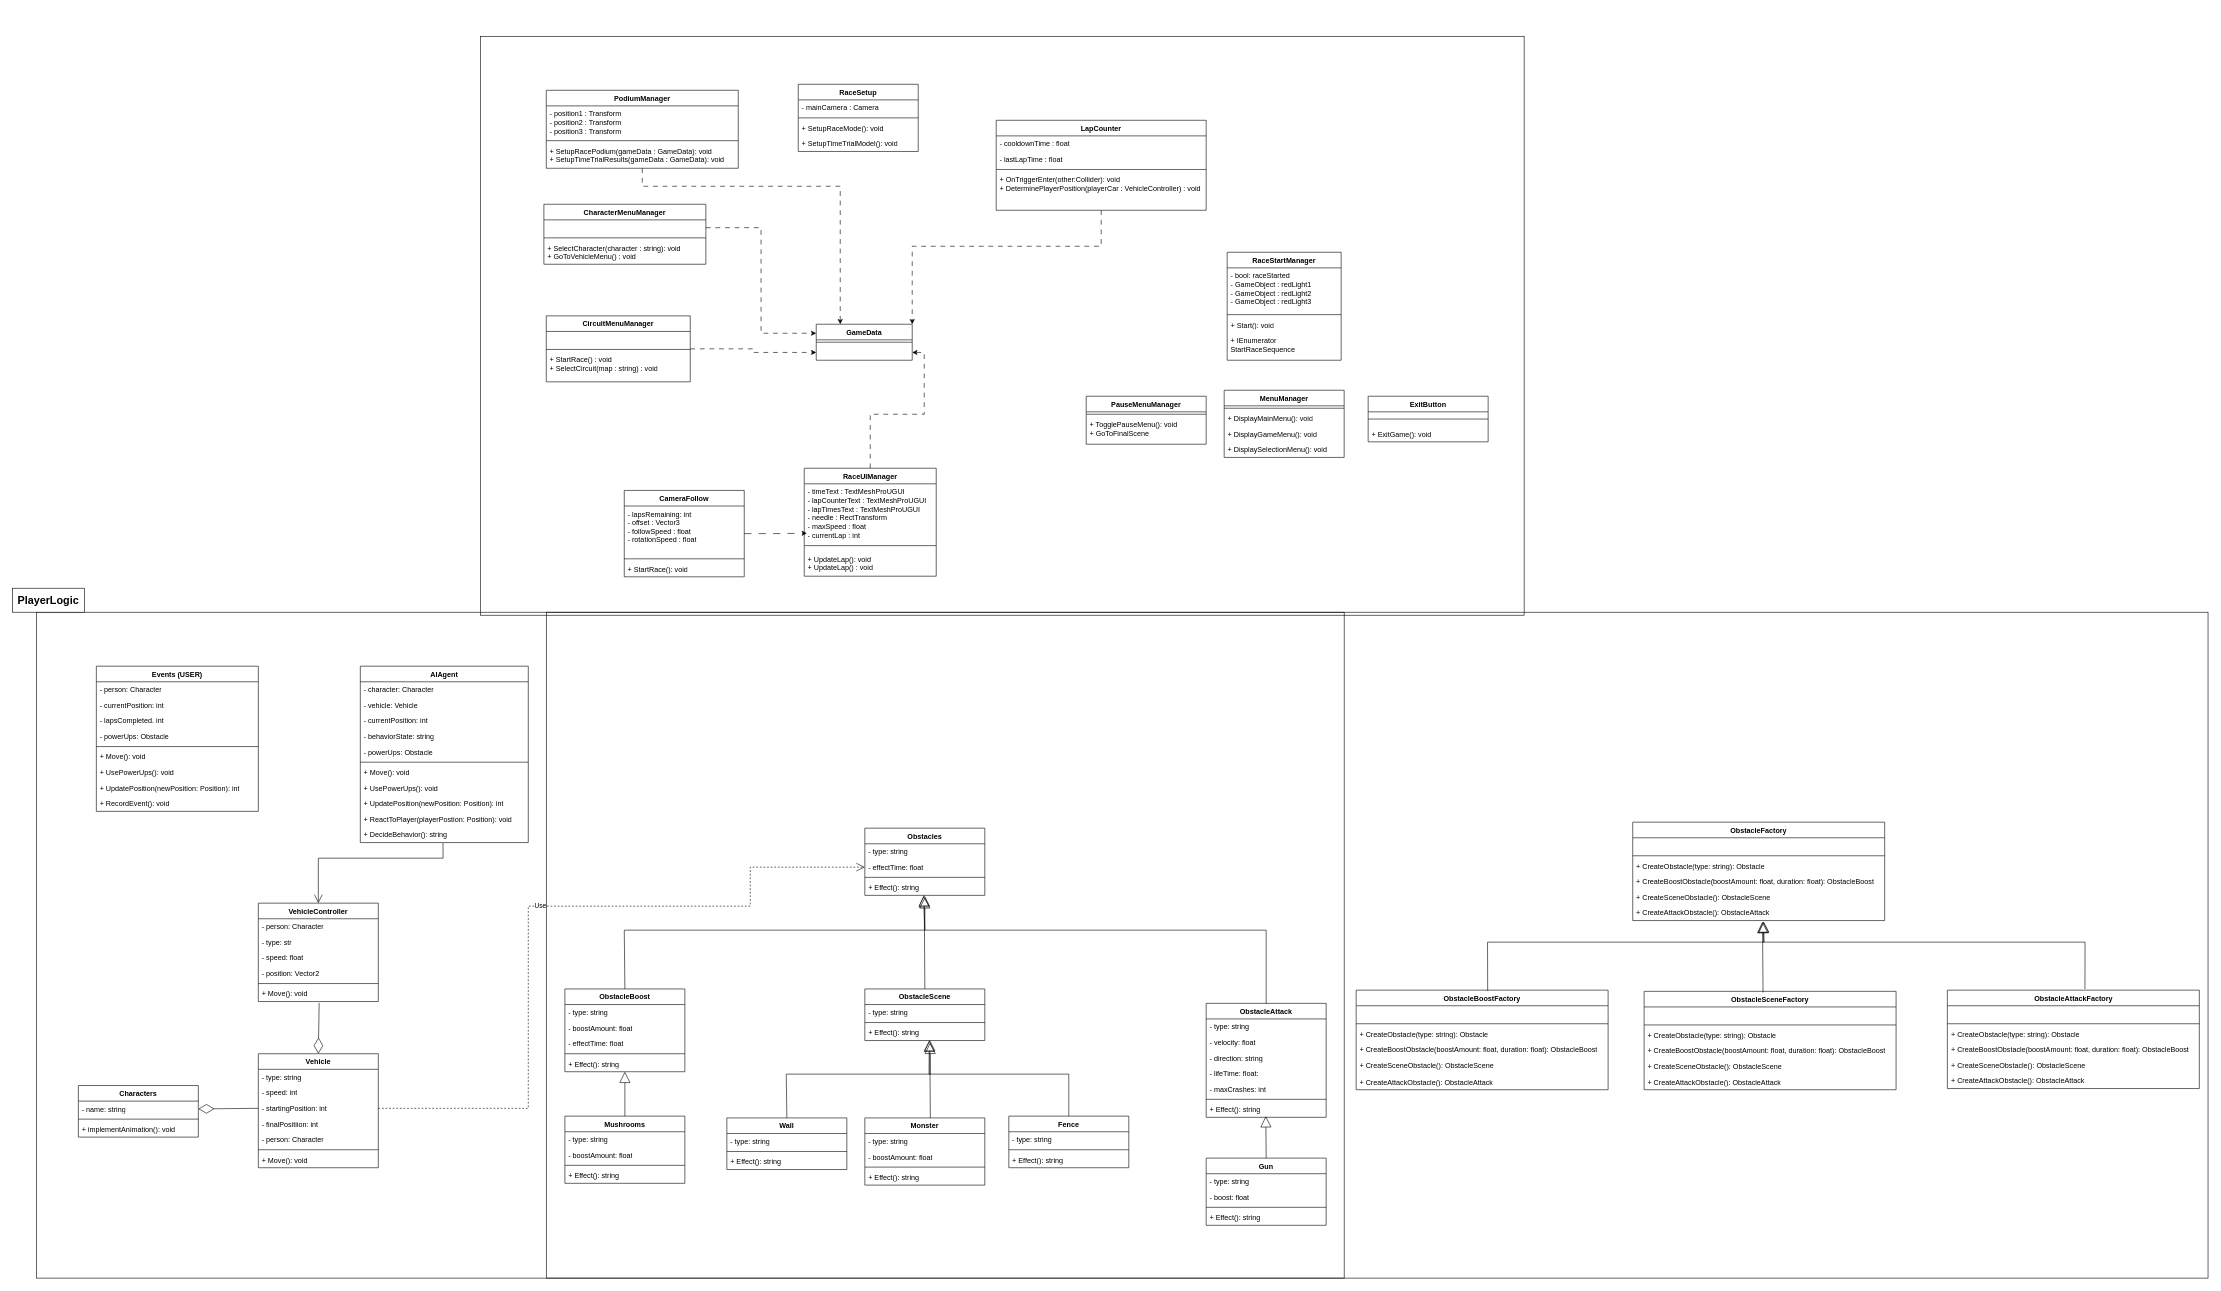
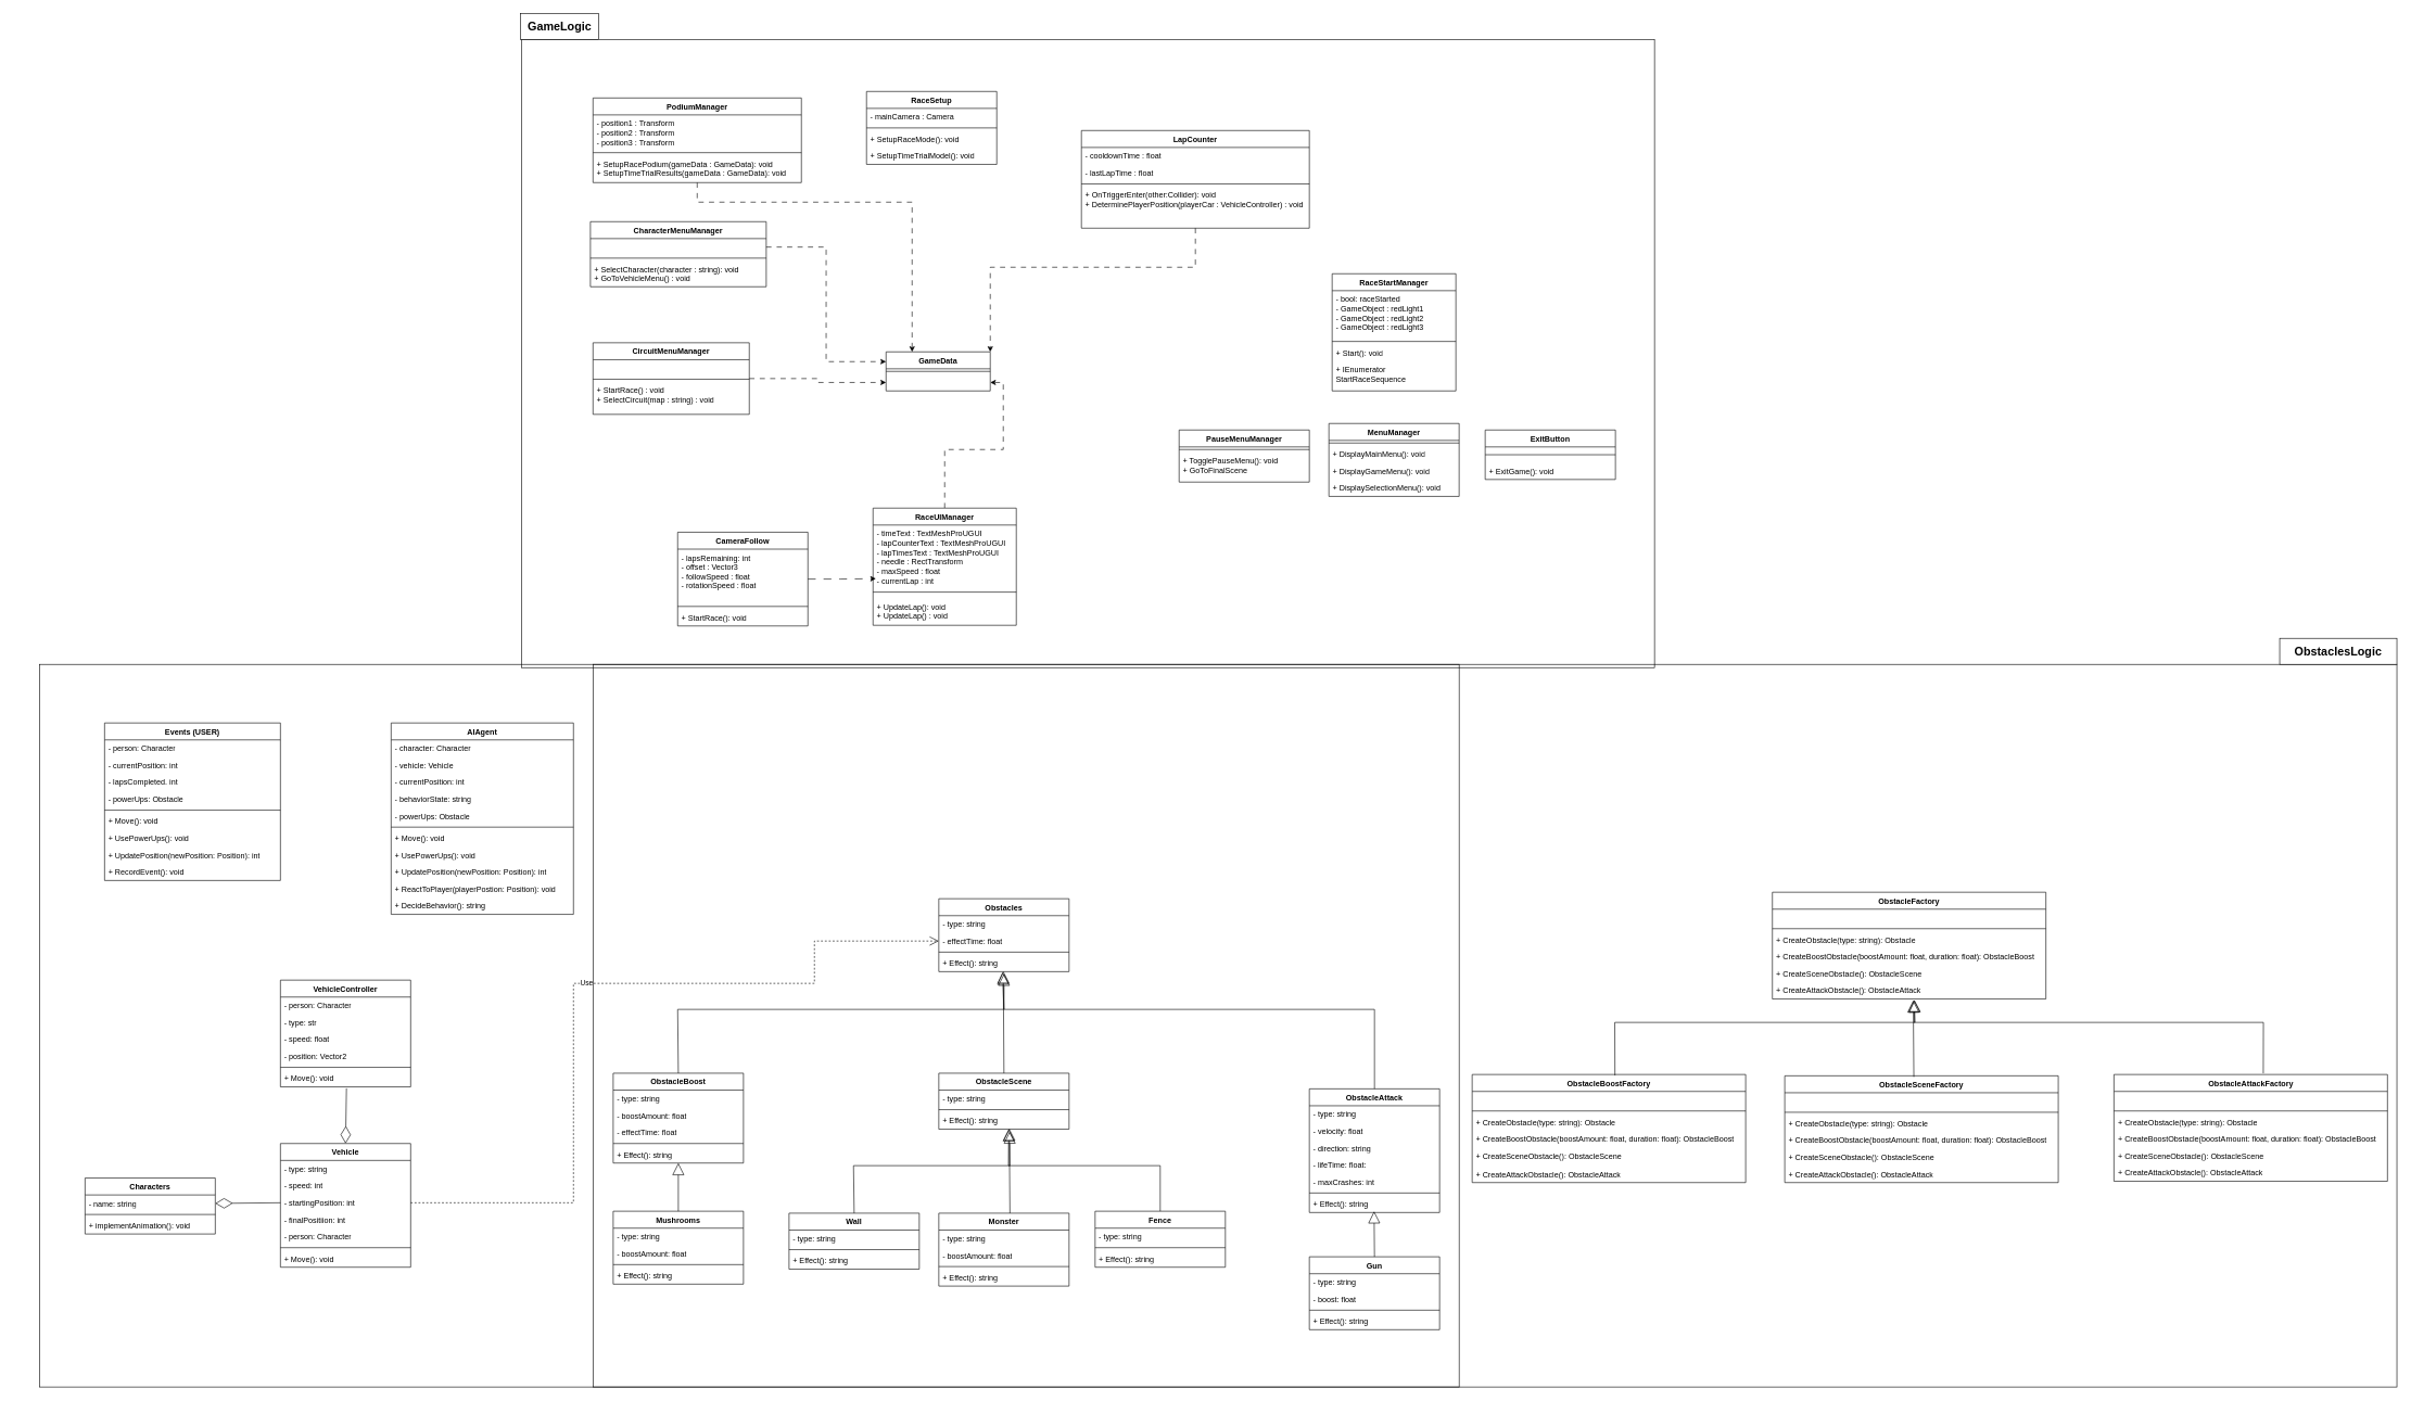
+ <mxCell id="181" value="&lt;font style=&quot;font-size: 18px;&quot;&gt;&lt;b&gt;GameLogic&lt;/b&gt;&lt;/font&gt;" style="rounded=0;whiteSpace=wrap;html=1;" parent="1" vertex="1"><mxGeometry x="799" y="20" width="120" height="40" as="geometry" /></mxCell>
- <mxCell id="182" value="&lt;font style=&quot;font-size: 18px;&quot;&gt;&lt;b&gt;PlayerLogic&lt;/b&gt;&lt;/font&gt;" style="rounded=0;whiteSpace=wrap;html=1;" parent="1" vertex="1"><mxGeometry x="20" y="980" width="120" height="40" as="geometry" /></mxCell>
+ <mxCell id="183" value="&lt;font style=&quot;font-size: 18px;&quot;&gt;&lt;b&gt;ObstaclesLogic&lt;/b&gt;&lt;/font&gt;" style="rounded=0;whiteSpace=wrap;html=1;" parent="1" vertex="1"><mxGeometry x="3500" y="980" width="180" height="40" as="geometry" /></mxCell>
- <mxCell id="157" value="" style="endArrow=open;endFill=1;endSize=12;html=1;rounded=0;exitX=0.492;exitY=1.031;exitDx=0;exitDy=0;exitPerimeter=0;entryX=0.5;entryY=0;entryDx=0;entryDy=0;" parent="1" source="51" target="33" edge="1"><mxGeometry width="160" relative="1" as="geometry"><mxPoint x="571" y="1260" as="sourcePoint" /><mxPoint x="780" y="1260" as="targetPoint" /><Array as="points"><mxPoint x="738" y="1430" /><mxPoint x="530" y="1430" /></Array></mxGeometry></mxCell>
